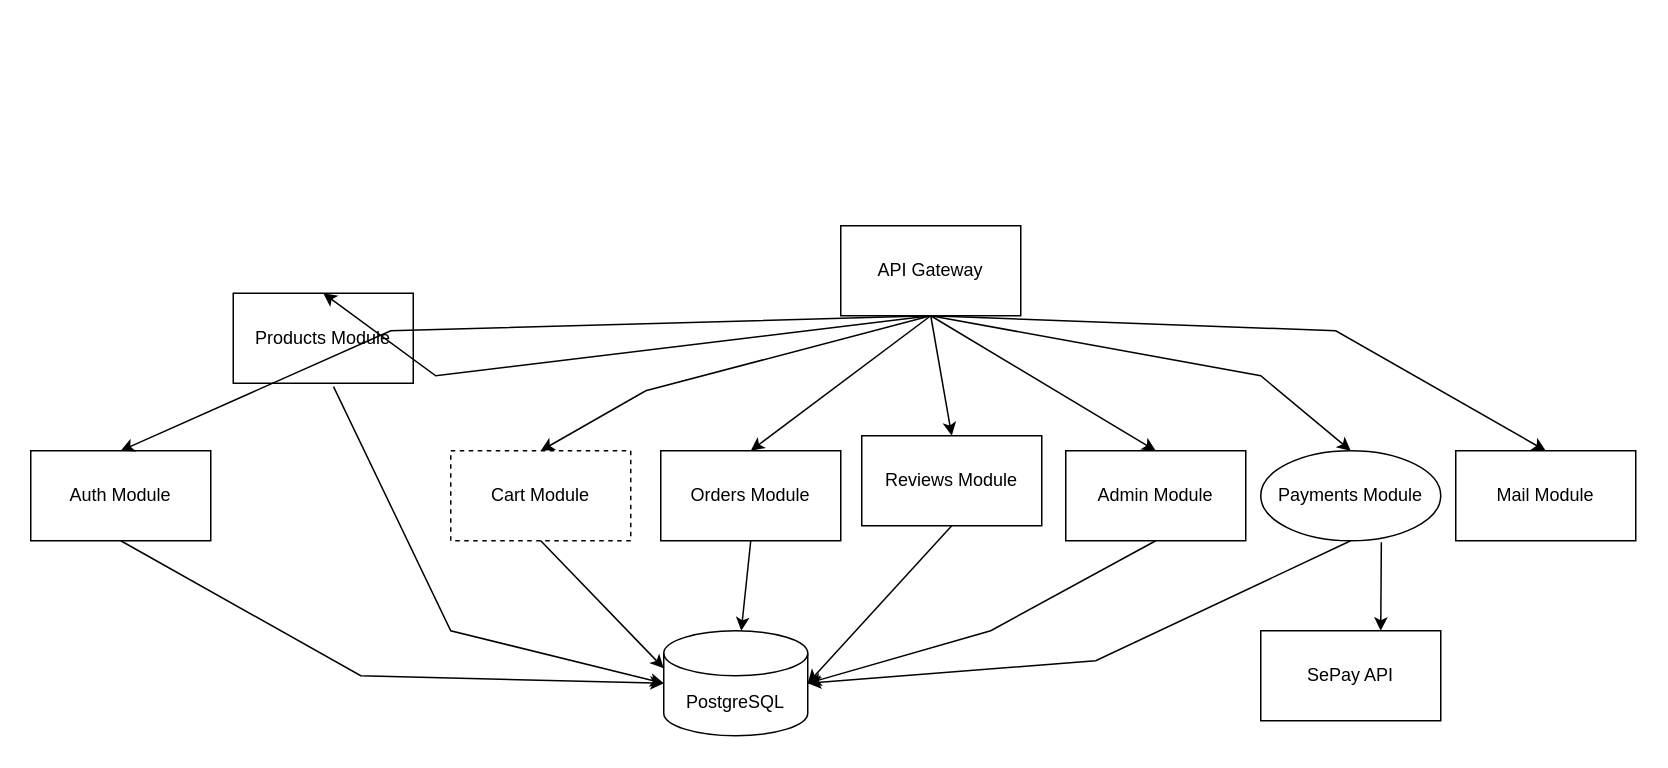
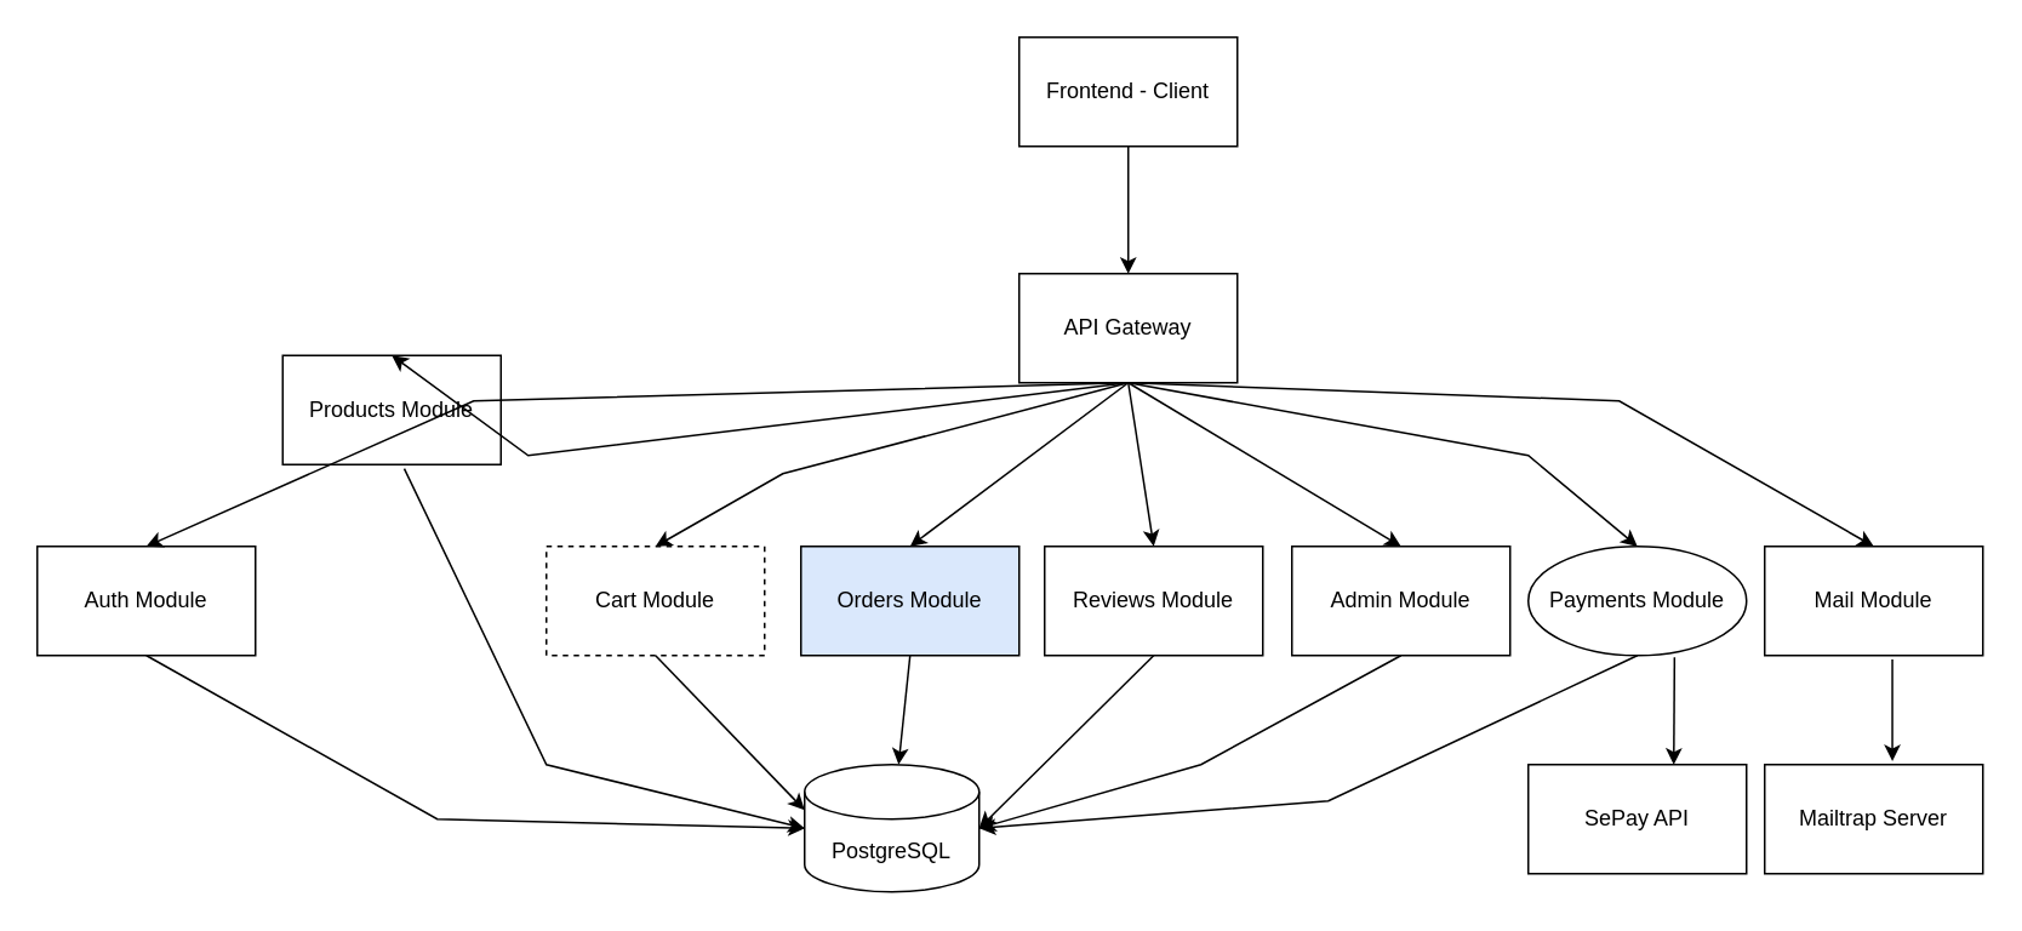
+ <mxCell id="2" value="Frontend - Client" style="whiteSpace=wrap;html=1;" vertex="1" parent="1"><mxGeometry x="560" y="20" width="120" height="60" as="geometry" /></mxCell>
+ <mxCell id="4" value="" style="endArrow=classic;html=1;rounded=0;entryX=0.5;entryY=0;entryDx=0;entryDy=0;exitX=0.5;exitY=1;exitDx=0;exitDy=0;" edge="1" parent="1" source="2" target="3"><mxGeometry width="50" height="50" relative="1" as="geometry"><mxPoint x="710" y="320" as="sourcePoint" /><mxPoint x="760" y="270" as="targetPoint" /></mxGeometry></mxCell>
- <mxCell id="9" value="Reviews Module" style="whiteSpace=wrap;html=1;" vertex="1" parent="1"><mxGeometry x="574" y="290" width="120" height="60" as="geometry" /></mxCell>
+ <mxCell id="9" value="Reviews Module" style="whiteSpace=wrap;html=1;" vertex="1" parent="1"><mxGeometry x="574" y="300" width="120" height="60" as="geometry" /></mxCell>
- <mxCell id="8" value="Orders Module" style="whiteSpace=wrap;html=1;" vertex="1" parent="1"><mxGeometry x="440" y="300" width="120" height="60" as="geometry" /></mxCell>
+ <mxCell id="8" value="Orders Module" style="whiteSpace=wrap;html=1;fillColor=#dae8fc;" vertex="1" parent="1"><mxGeometry x="440" y="300" width="120" height="60" as="geometry" /></mxCell>
+ <mxCell id="32" value="" style="endArrow=classic;html=1;rounded=0;entryX=0.585;entryY=-0.031;entryDx=0;entryDy=0;exitX=0.585;exitY=1.035;exitDx=0;exitDy=0;exitPerimeter=0;entryPerimeter=0;" edge="1" parent="1" source="12" target="15"><mxGeometry width="50" height="50" relative="1" as="geometry"><mxPoint x="940" y="380" as="sourcePoint" /><mxPoint x="940" y="450" as="targetPoint" /></mxGeometry></mxCell>
+ <mxCell id="15" value="Mailtrap Server" style="whiteSpace=wrap;html=1;" vertex="1" parent="1"><mxGeometry x="970" y="420" width="120" height="60" as="geometry" /></mxCell>
